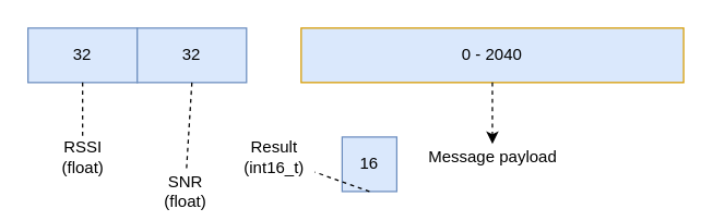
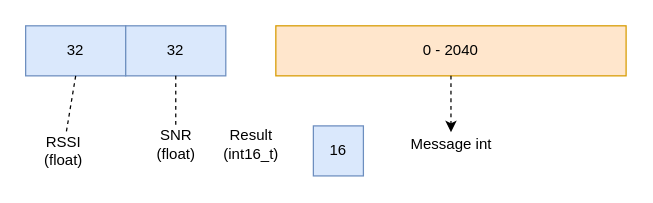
- <mxCell id="4" value="0 - 2040" style="rounded=0;whiteSpace=wrap;html=1;fillColor=#dae8fc;strokeColor=#d79b00;" parent="1" vertex="1"><mxGeometry x="220" y="20" width="280" height="40" as="geometry" /></mxCell>
+ <mxCell id="4" value="0 - 2040" style="rounded=0;whiteSpace=wrap;html=1;fillColor=#ffe6cc;strokeColor=#d79b00;" parent="1" vertex="1"><mxGeometry x="220" y="20" width="280" height="40" as="geometry" /></mxCell>
- <mxCell id="8" value="RSSI&lt;br&gt;(float)" style="text;html=1;align=center;verticalAlign=middle;resizable=0;points=[];autosize=1;" parent="1" vertex="1"><mxGeometry x="35" y="100" width="50" height="30" as="geometry" /></mxCell>
+ <mxCell id="8" value="RSSI&lt;br&gt;(float)" style="text;html=1;align=center;verticalAlign=middle;resizable=0;points=[];autosize=1;" parent="1" vertex="1"><mxGeometry x="25" y="105" width="50" height="30" as="geometry" /></mxCell>
- <mxCell id="10" value="Message payload" style="text;html=1;align=center;verticalAlign=middle;resizable=0;points=[];autosize=1;" parent="1" vertex="1"><mxGeometry x="305" y="105" width="110" height="20" as="geometry" /></mxCell>
+ <mxCell id="10" value="Message int" style="text;html=1;align=center;verticalAlign=middle;resizable=0;points=[];autosize=1;" parent="1" vertex="1"><mxGeometry x="305" y="105" width="110" height="20" as="geometry" /></mxCell>
- <mxCell id="7" value="" style="endArrow=none;dashed=1;html=1;exitX=0.5;exitY=1;exitDx=0;exitDy=0;" parent="1" source="5" target="6" edge="1"><mxGeometry width="50" height="50" relative="1" as="geometry"><mxPoint x="280" y="300" as="sourcePoint" /><mxPoint x="330" y="250" as="targetPoint" /></mxGeometry></mxCell>
- <mxCell id="9" value="SNR&lt;br&gt;(float)" style="text;html=1;align=center;verticalAlign=middle;resizable=0;points=[];autosize=1;" parent="1" vertex="1"><mxGeometry x="110" y="125" width="50" height="30" as="geometry" /></mxCell>
+ <mxCell id="9" value="SNR&lt;br&gt;(float)" style="text;html=1;align=center;verticalAlign=middle;resizable=0;points=[];autosize=1;" parent="1" vertex="1"><mxGeometry x="115" y="100" width="50" height="30" as="geometry" /></mxCell>
